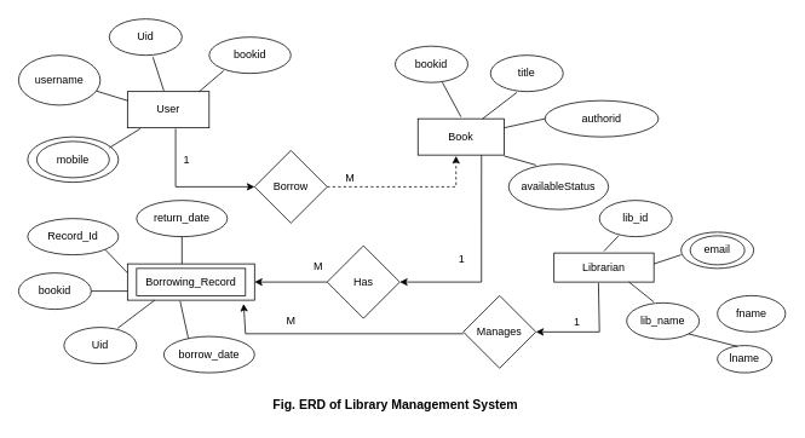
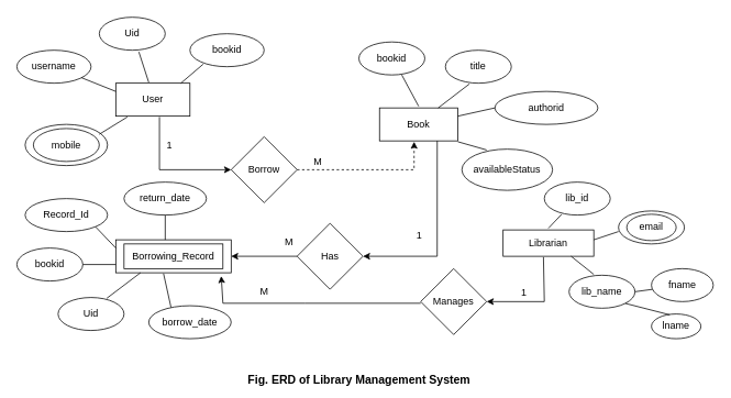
- <mxCell id="3" value="username" style="ellipse;whiteSpace=wrap;html=1;" vertex="1" parent="1"><mxGeometry x="20" y="60" width="90" height="55" as="geometry" /></mxCell>
+ <mxCell id="3" value="username" style="ellipse;whiteSpace=wrap;html=1;" vertex="1" parent="1"><mxGeometry x="20" y="60" width="90" height="40" as="geometry" /></mxCell>
+ <mxCell id="56" value="" style="endArrow=none;html=1;rounded=0;exitX=1;exitY=0.5;exitDx=0;exitDy=0;" edge="1" parent="1" source="50" target="53"><mxGeometry width="50" height="50" relative="1" as="geometry"><mxPoint x="691.04" y="269" as="sourcePoint" /><mxPoint x="675" y="286" as="targetPoint" /></mxGeometry></mxCell>
- <mxCell id="60" value="&lt;b&gt;&lt;font style=&quot;font-size: 14px;&quot;&gt;Fig. ERD of Library Management System&lt;/font&gt;&lt;/b&gt;" style="text;html=1;align=center;verticalAlign=middle;resizable=0;points=[];autosize=1;strokeColor=none;fillColor=none;" vertex="1" parent="1"><mxGeometry x="290" y="430" width="290" height="30" as="geometry" /></mxCell>
+ <mxCell id="60" value="&lt;b&gt;&lt;font style=&quot;font-size: 14px;&quot;&gt;Fig. ERD of Library Management System&lt;/font&gt;&lt;/b&gt;" style="text;html=1;align=center;verticalAlign=middle;resizable=0;points=[];autosize=1;strokeColor=none;fillColor=none;" vertex="1" parent="1"><mxGeometry x="290" y="445" width="290" height="30" as="geometry" /></mxCell>
